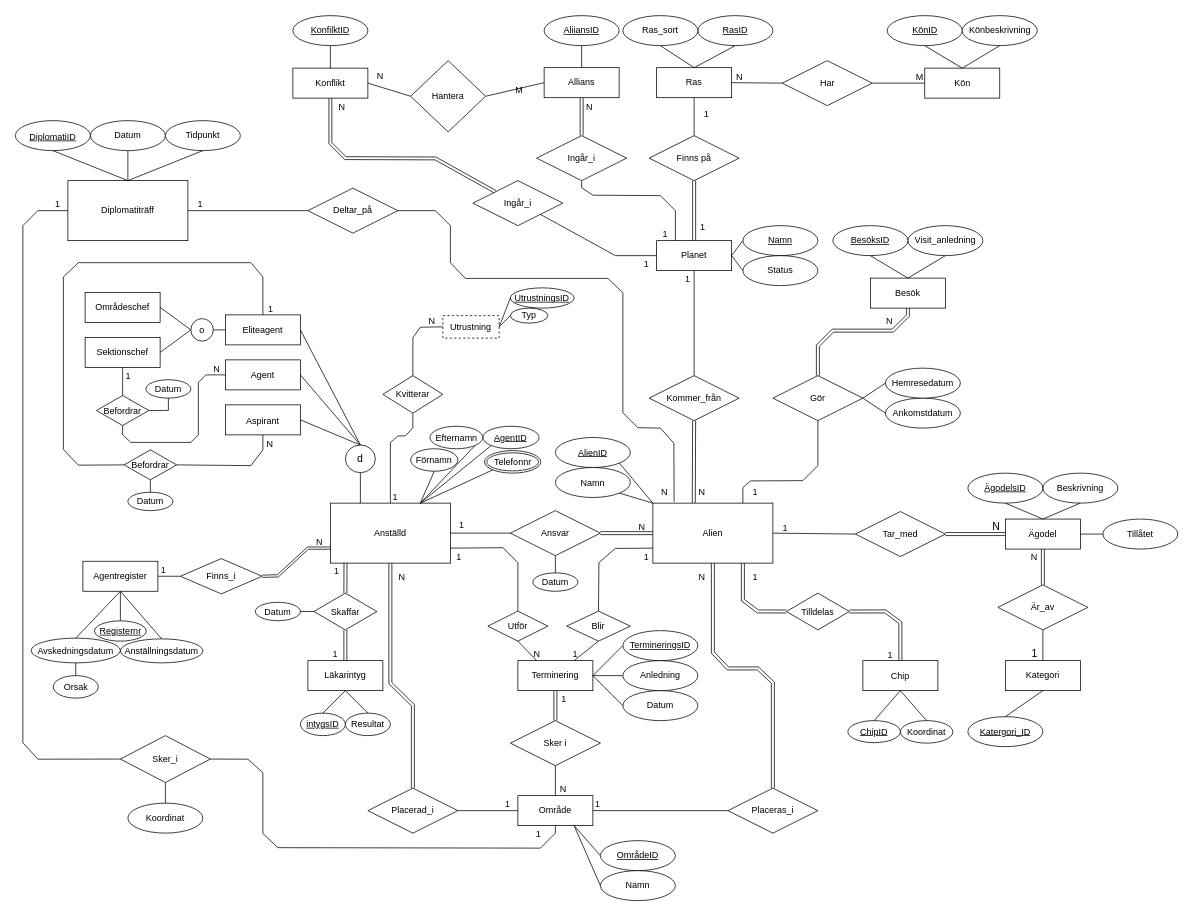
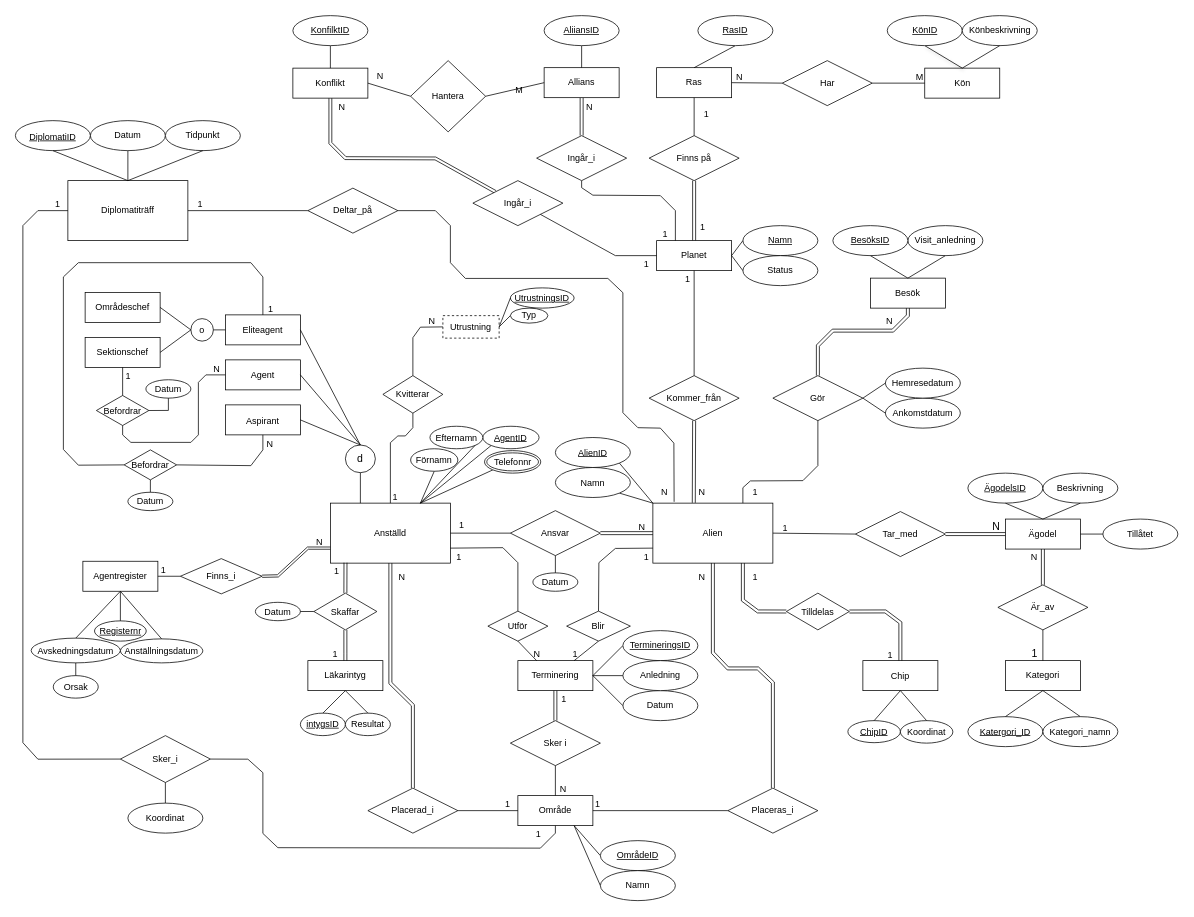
- <mxCell id="89" value="Ras_sort" style="ellipse;whiteSpace=wrap;html=1;align=center;" vertex="1" parent="1"><mxGeometry x="830" y="20" width="100" height="40" as="geometry" /></mxCell>
- <mxCell id="88" value="" style="endArrow=none;html=1;rounded=0;exitX=0.5;exitY=0;exitDx=0;exitDy=0;entryX=0.5;entryY=1;entryDx=0;entryDy=0;" edge="1" parent="1" source="85" target="89"><mxGeometry relative="1" as="geometry"><mxPoint x="1190" y="349.4" as="sourcePoint" /><mxPoint x="1040" y="159.4" as="targetPoint" /></mxGeometry></mxCell>
+ <mxCell id="65" value="" style="endArrow=none;html=1;rounded=0;exitX=0.5;exitY=1;exitDx=0;exitDy=0;entryX=0.5;entryY=0;entryDx=0;entryDy=0;" edge="1" parent="1" source="34" target="66"><mxGeometry relative="1" as="geometry"><mxPoint x="1445" y="930" as="sourcePoint" /><mxPoint x="1475" y="910" as="targetPoint" /></mxGeometry></mxCell>
+ <mxCell id="66" value="Kategori_namn" style="ellipse;whiteSpace=wrap;html=1;align=center;" vertex="1" parent="1"><mxGeometry x="1390" y="954.7" width="100" height="40" as="geometry" /></mxCell>
